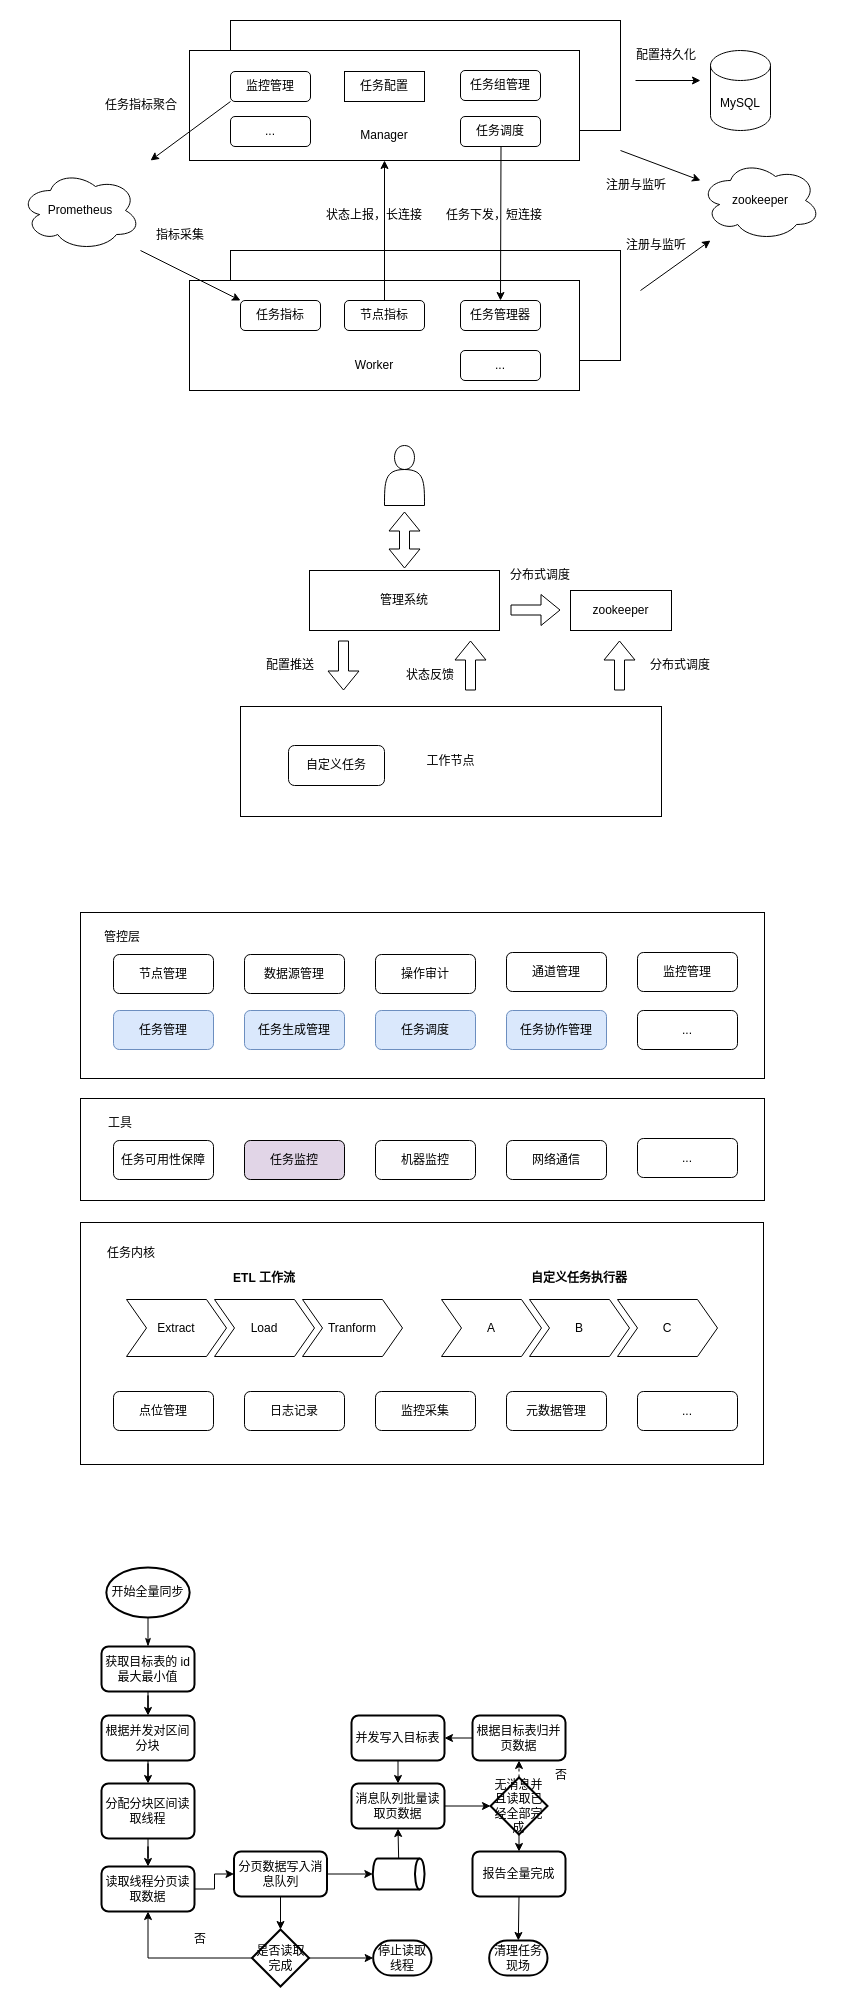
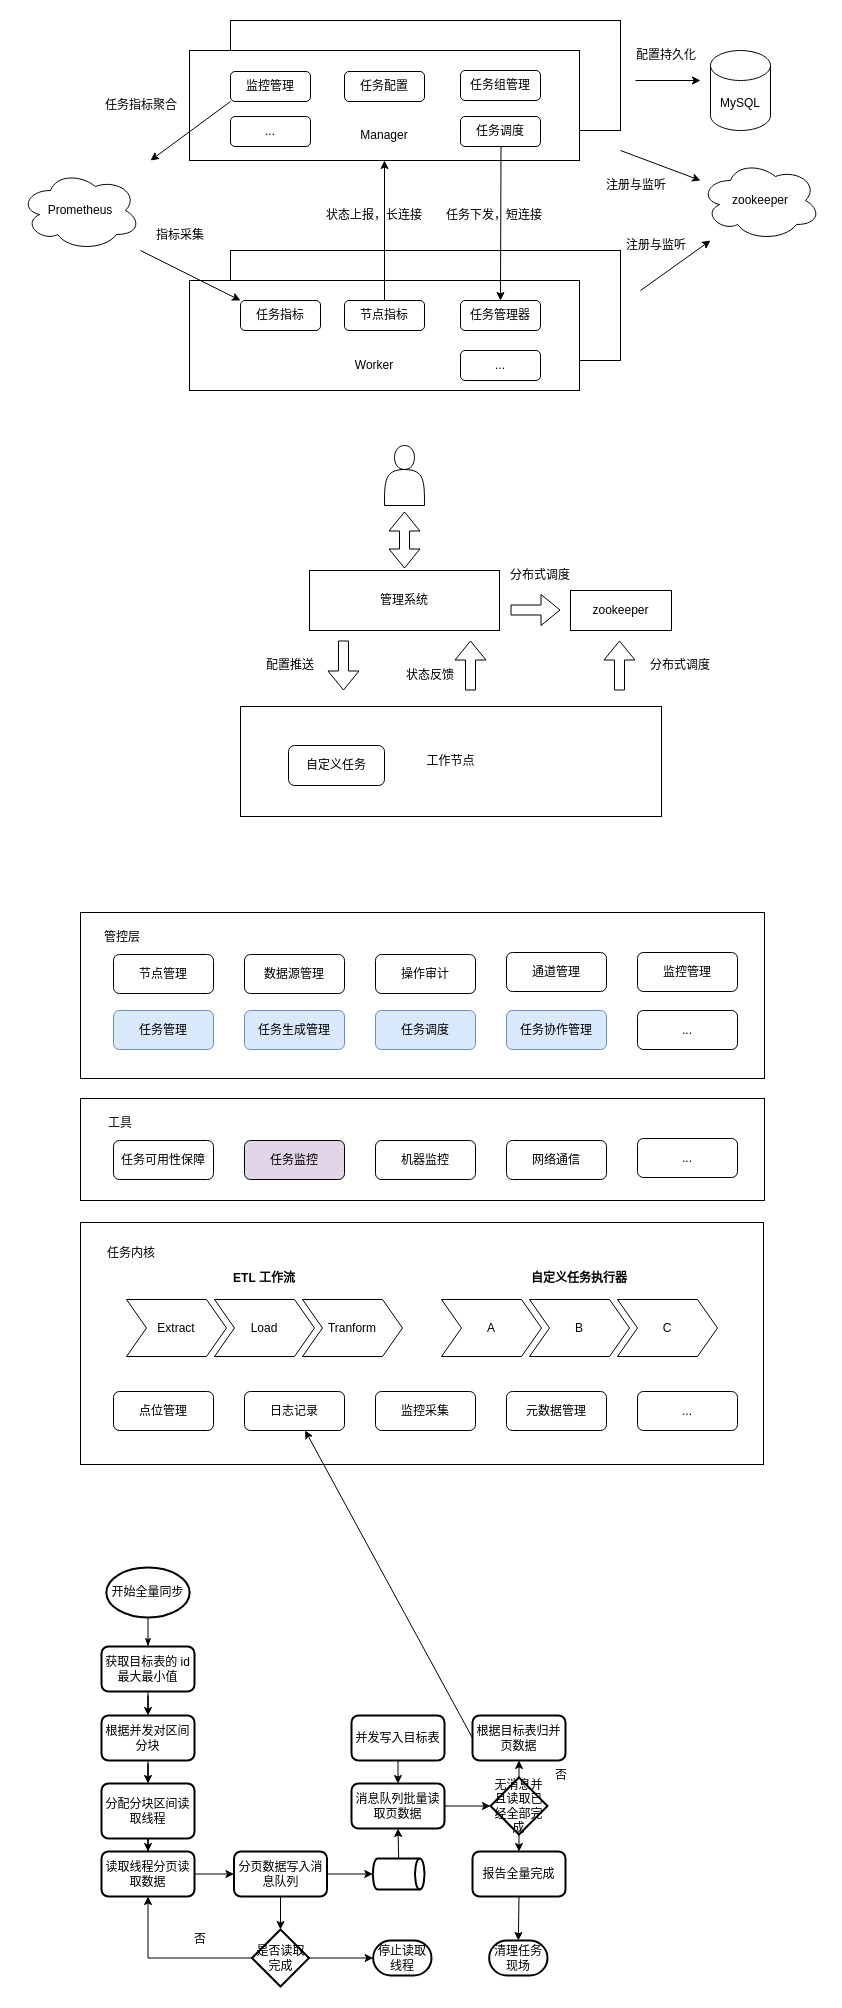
- <mxCell id="7" value="任务配置" style="whiteSpace=wrap;html=1;rounded=0;" parent="1" vertex="1"><mxGeometry x="344" y="71" width="80" height="30" as="geometry" /></mxCell>
+ <mxCell id="7" value="任务配置" style="rounded=1;whiteSpace=wrap;html=1;" parent="1" vertex="1"><mxGeometry x="344" y="71" width="80" height="30" as="geometry" /></mxCell>
- <mxCell id="110" value="" style="endArrow=classic;html=1;rounded=0;exitX=0;exitY=0.5;exitDx=0;exitDy=0;entryX=1;entryY=0.5;entryDx=0;entryDy=0;" edge="1" parent="1" source="94" target="95"><mxGeometry width="50" height="50" relative="1" as="geometry"><mxPoint x="445" y="1632" as="sourcePoint" /><mxPoint x="495" y="1582" as="targetPoint" /></mxGeometry></mxCell>
+ <mxCell id="110" value="" style="endArrow=classic;html=1;rounded=0;exitX=0;exitY=0.5;exitDx=0;exitDy=0;" edge="1" parent="1" source="94" target="78"><mxGeometry width="50" height="50" relative="1" as="geometry"><mxPoint x="445" y="1632" as="sourcePoint" /><mxPoint x="495" y="1582" as="targetPoint" /></mxGeometry></mxCell>
- <mxCell id="108" value="" style="endArrow=classic;html=1;rounded=0;exitX=0.5;exitY=0;exitDx=0;exitDy=0;exitPerimeter=0;entryX=0.5;entryY=1;entryDx=0;entryDy=0;dashed=1;" edge="1" parent="1" source="106" target="94"><mxGeometry width="50" height="50" relative="1" as="geometry"><mxPoint x="573" y="1933" as="sourcePoint" /><mxPoint x="623" y="1883" as="targetPoint" /></mxGeometry></mxCell>
+ <mxCell id="108" value="" style="endArrow=classic;html=1;rounded=0;exitX=0.5;exitY=0;exitDx=0;exitDy=0;exitPerimeter=0;entryX=0.5;entryY=1;entryDx=0;entryDy=0;" edge="1" parent="1" source="106" target="94"><mxGeometry width="50" height="50" relative="1" as="geometry"><mxPoint x="573" y="1933" as="sourcePoint" /><mxPoint x="623" y="1883" as="targetPoint" /></mxGeometry></mxCell>
- <mxCell id="90" value="读取线程分页读取数据" style="rounded=1;whiteSpace=wrap;html=1;absoluteArcSize=1;arcSize=14;strokeWidth=2;" vertex="1" parent="1"><mxGeometry x="101" y="1866" width="93" height="45" as="geometry" /></mxCell>
+ <mxCell id="90" value="读取线程分页读取数据" style="rounded=1;whiteSpace=wrap;html=1;absoluteArcSize=1;arcSize=14;strokeWidth=2;" vertex="1" parent="1"><mxGeometry x="101" y="1851" width="93" height="45" as="geometry" /></mxCell>
